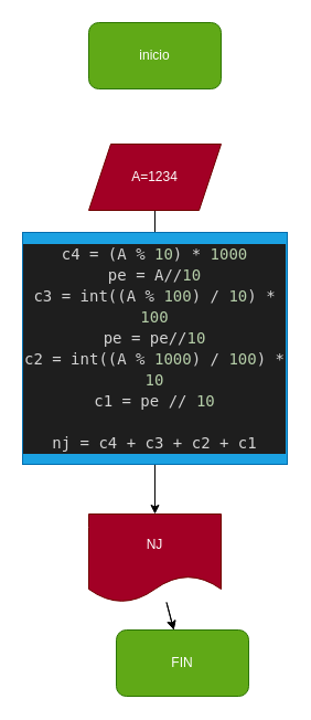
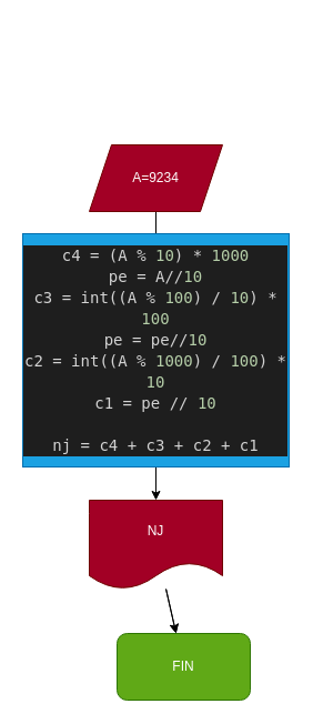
- <mxCell id="2" value="inicio" style="rounded=1;whiteSpace=wrap;html=1;fillColor=#60a917;fontColor=#ffffff;strokeColor=#2D7600;" parent="1" vertex="1"><mxGeometry x="80" y="20" width="120" height="60" as="geometry" /></mxCell>
- <mxCell id="4" value="A=1234" style="shape=parallelogram;perimeter=parallelogramPerimeter;whiteSpace=wrap;html=1;fixedSize=1;fillColor=#a20025;fontColor=#ffffff;strokeColor=#6F0000;" parent="1" vertex="1"><mxGeometry x="80" y="130" width="120" height="60" as="geometry" /></mxCell>
+ <mxCell id="4" value="A=9234" style="shape=parallelogram;perimeter=parallelogramPerimeter;whiteSpace=wrap;html=1;fixedSize=1;fillColor=#a20025;fontColor=#ffffff;strokeColor=#6F0000;" parent="1" vertex="1"><mxGeometry x="80" y="130" width="120" height="60" as="geometry" /></mxCell>
- <mxCell id="8" value="NJ" style="shape=document;whiteSpace=wrap;html=1;boundedLbl=1;fillColor=#a20025;fontColor=#ffffff;strokeColor=#6F0000;" parent="1" vertex="1"><mxGeometry x="80" y="465" width="120" height="80" as="geometry" /></mxCell>
+ <mxCell id="8" value="NJ" style="shape=document;whiteSpace=wrap;html=1;boundedLbl=1;fillColor=#a20025;fontColor=#ffffff;strokeColor=#6F0000;" parent="1" vertex="1"><mxGeometry x="80" y="450" width="120" height="80" as="geometry" /></mxCell>
